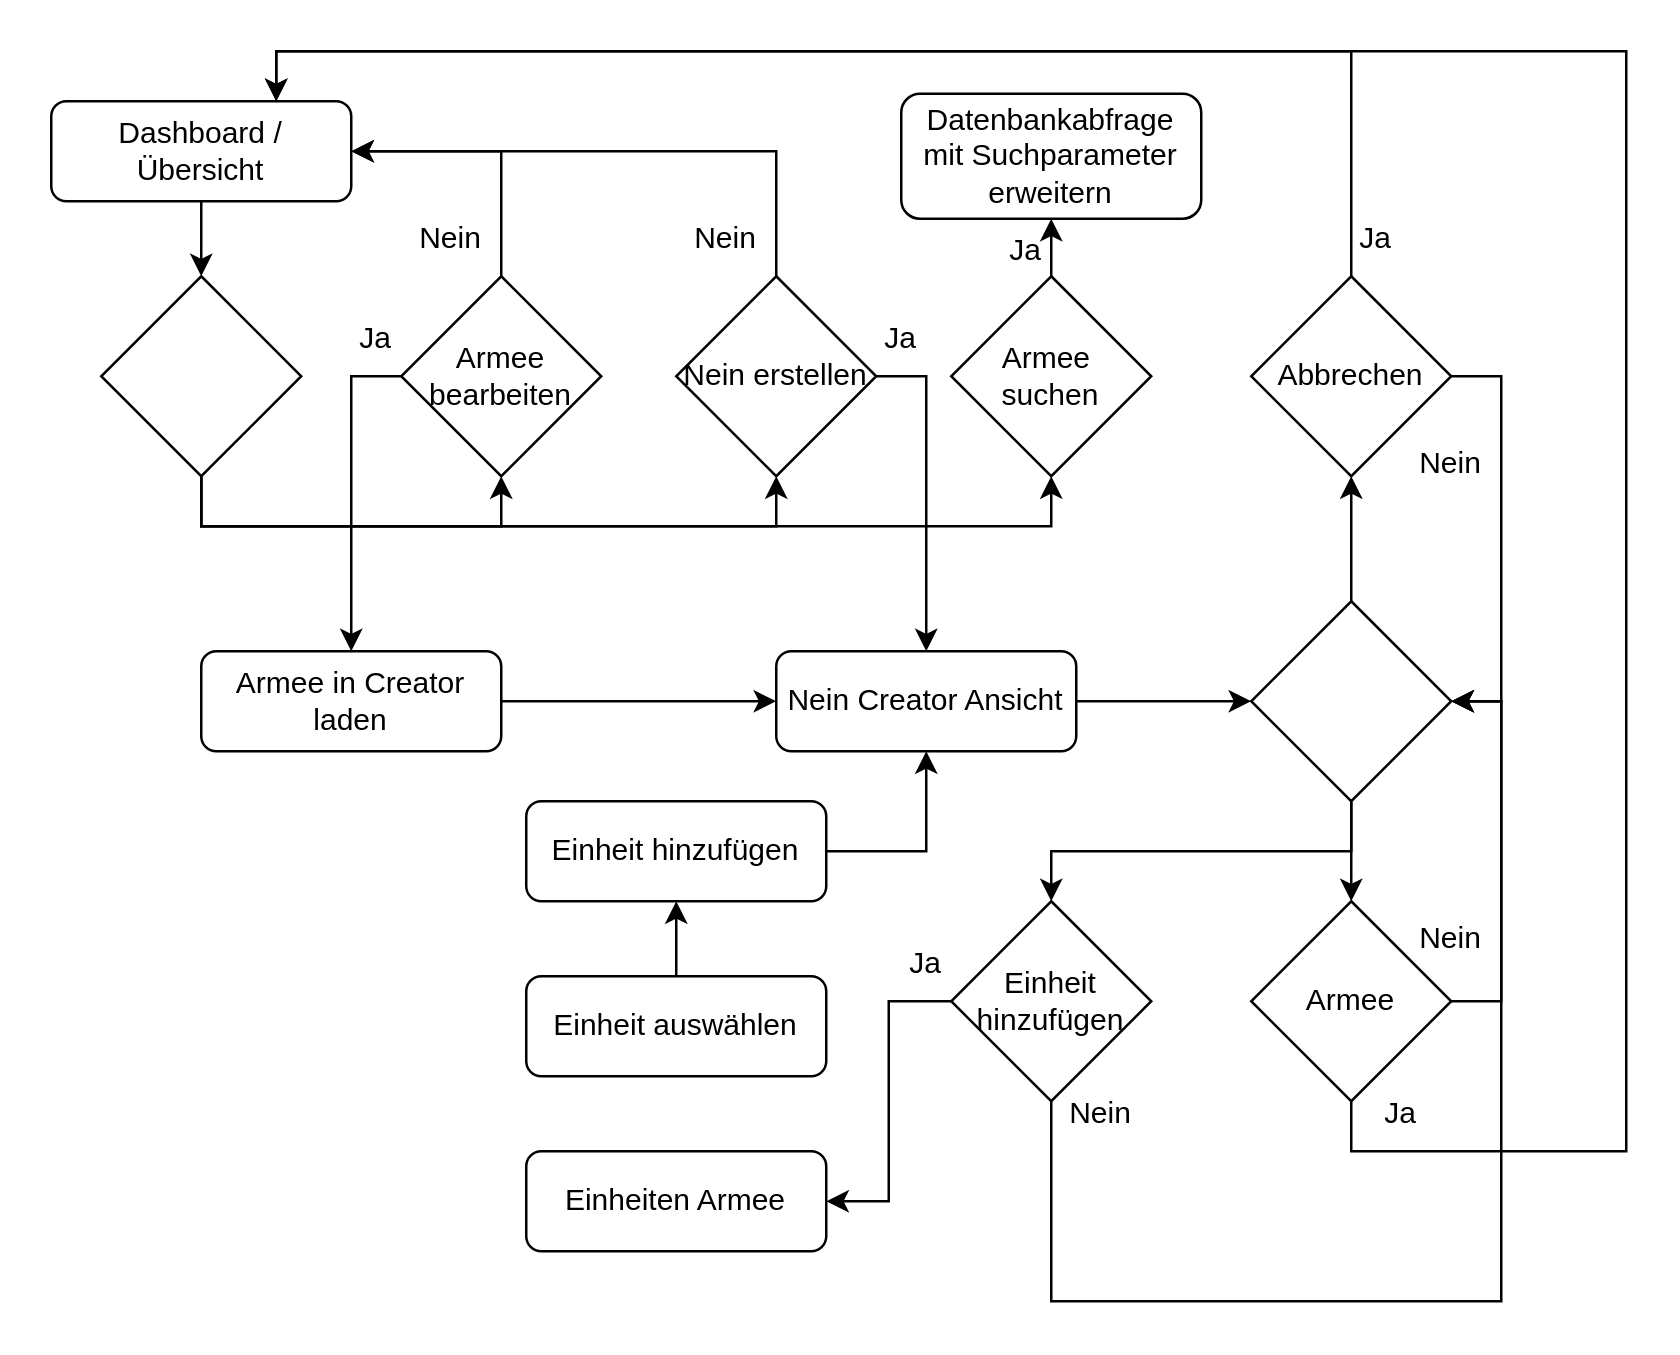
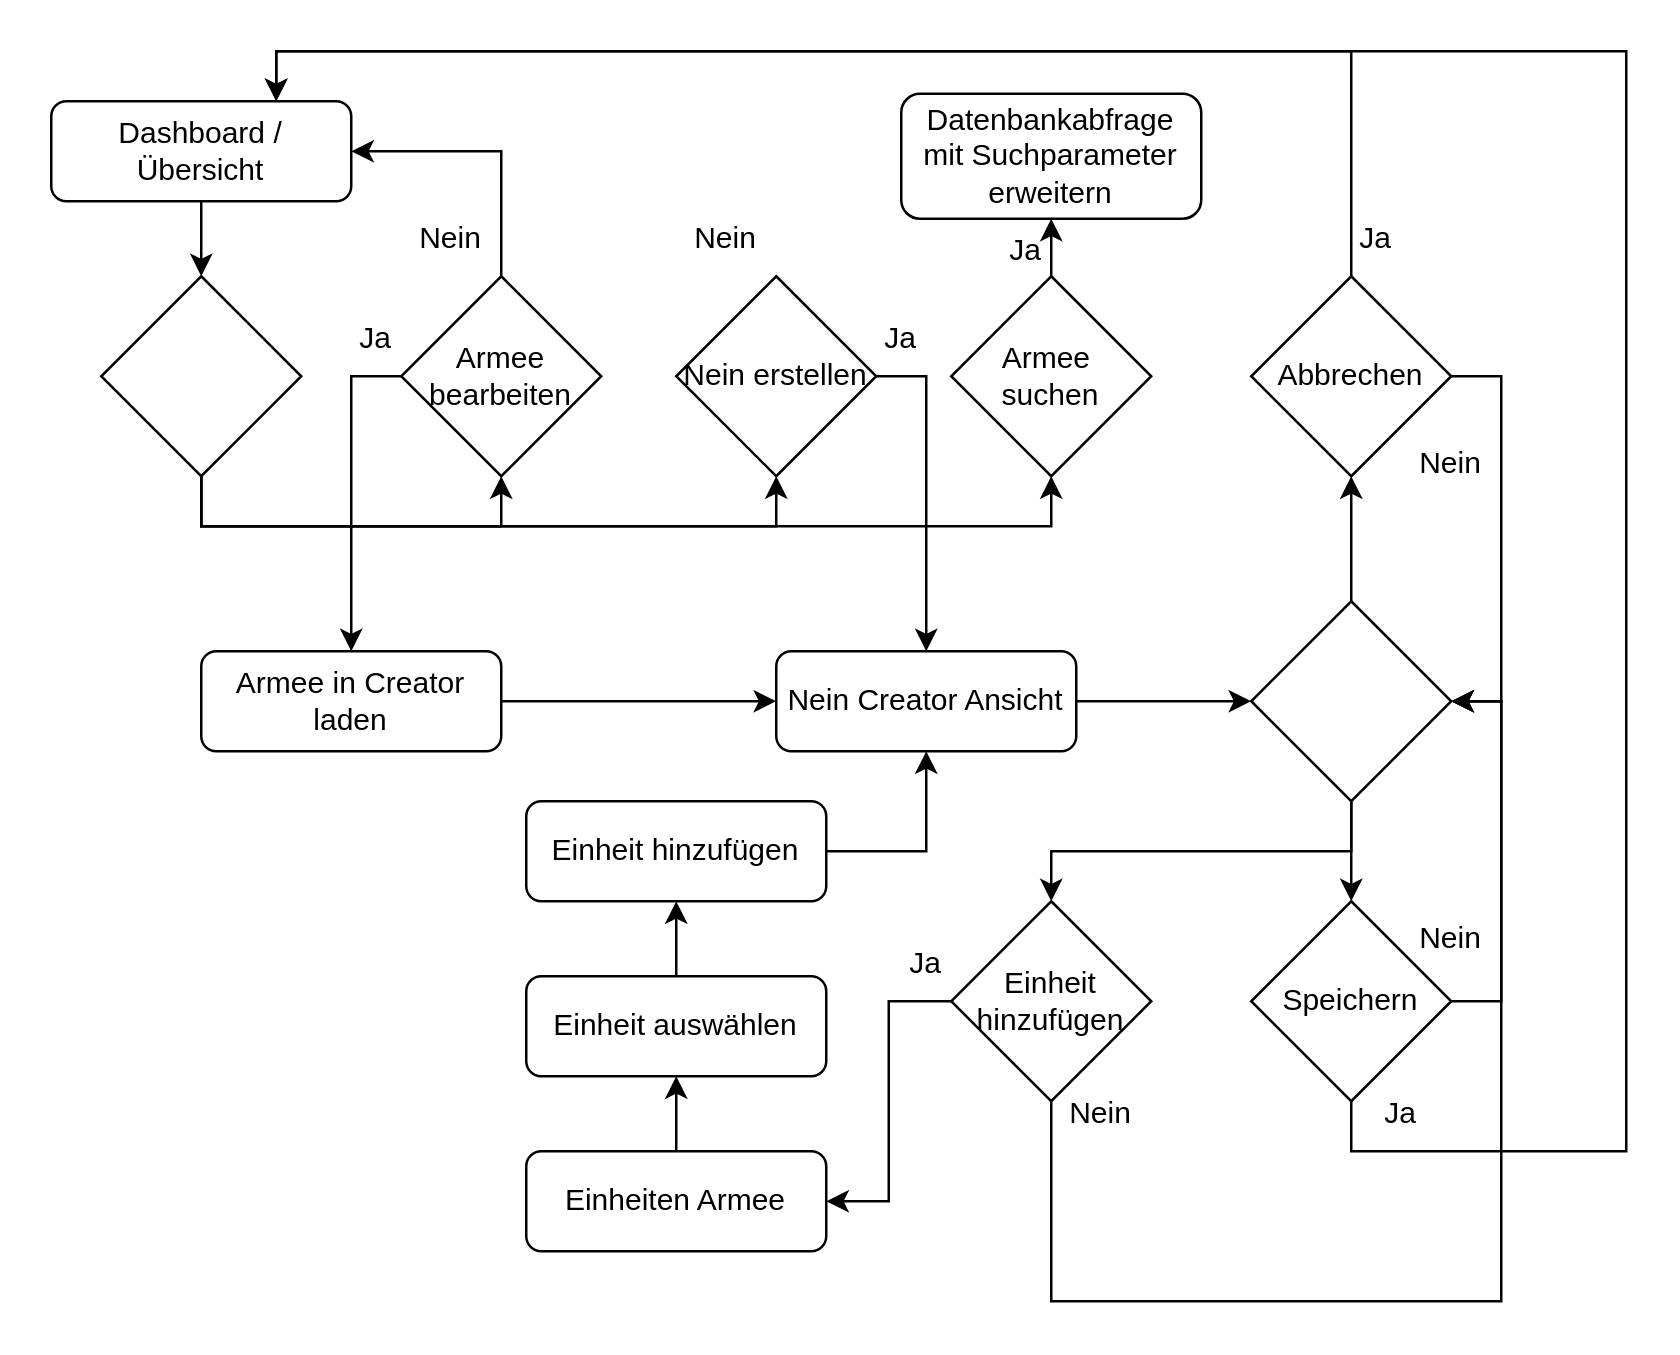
- <mxCell id="12" style="edgeStyle=orthogonalEdgeStyle;rounded=0;orthogonalLoop=1;jettySize=auto;html=1;exitX=0.5;exitY=0;exitDx=0;exitDy=0;entryX=1;entryY=0.5;entryDx=0;entryDy=0;" edge="1" parent="1" source="14" target="3"><mxGeometry relative="1" as="geometry" /></mxCell>
- <mxCell id="32" value="Armee" style="rhombus;whiteSpace=wrap;html=1;" vertex="1" parent="1"><mxGeometry x="500" y="360" width="80" height="80" as="geometry" /></mxCell>
+ <mxCell id="32" value="Speichern" style="rhombus;whiteSpace=wrap;html=1;" vertex="1" parent="1"><mxGeometry x="500" y="360" width="80" height="80" as="geometry" /></mxCell>
+ <mxCell id="38" style="edgeStyle=orthogonalEdgeStyle;rounded=0;orthogonalLoop=1;jettySize=auto;html=1;exitX=0.5;exitY=0;exitDx=0;exitDy=0;entryX=0.5;entryY=1;entryDx=0;entryDy=0;" edge="1" parent="1" source="39" target="48"><mxGeometry relative="1" as="geometry" /></mxCell>
